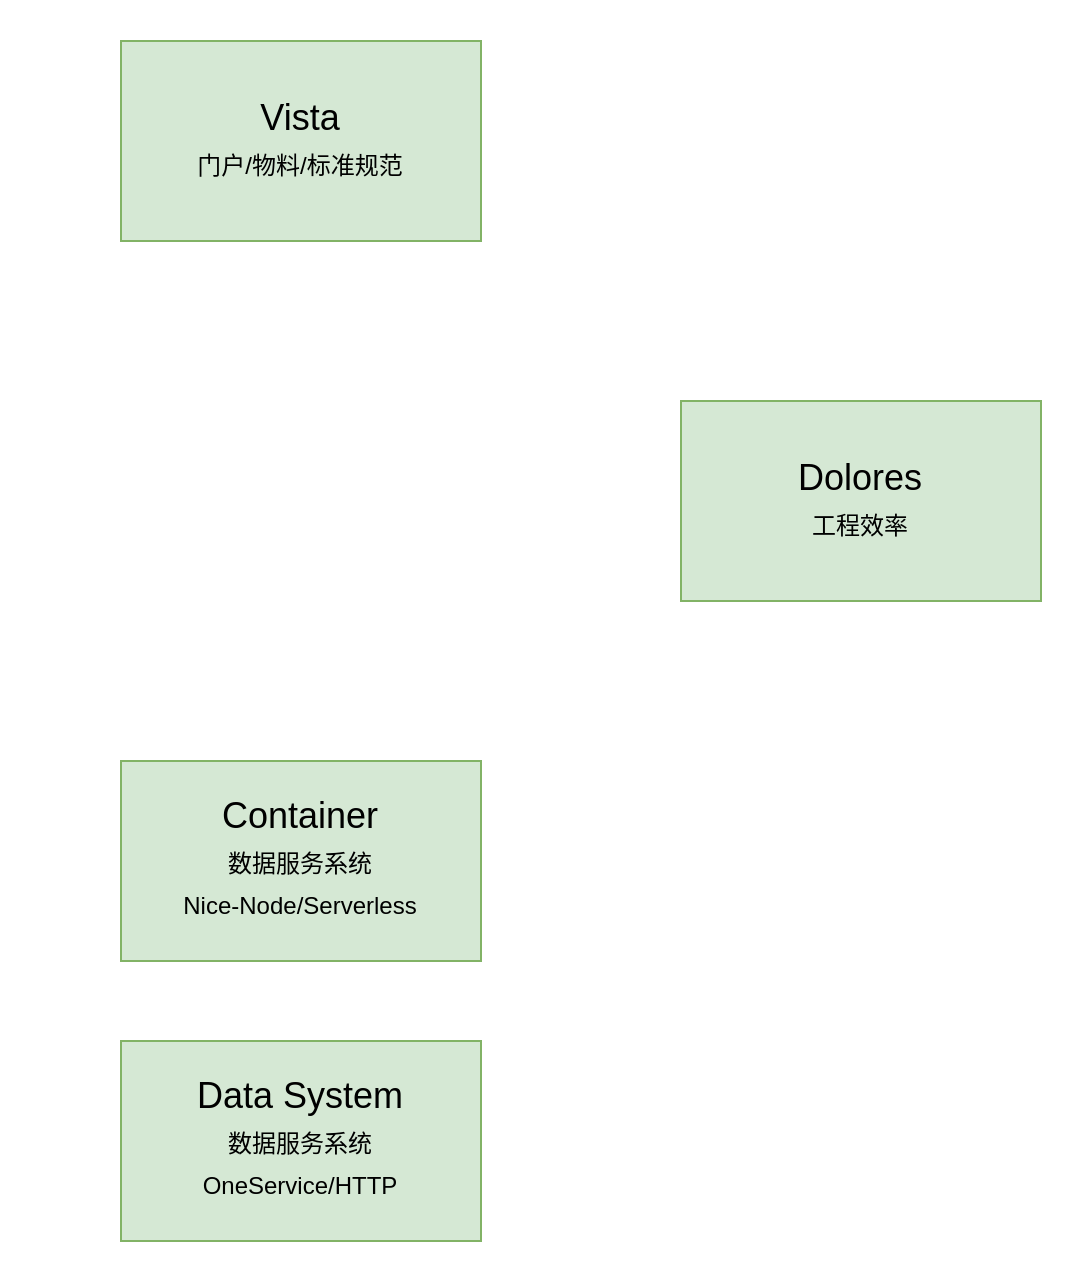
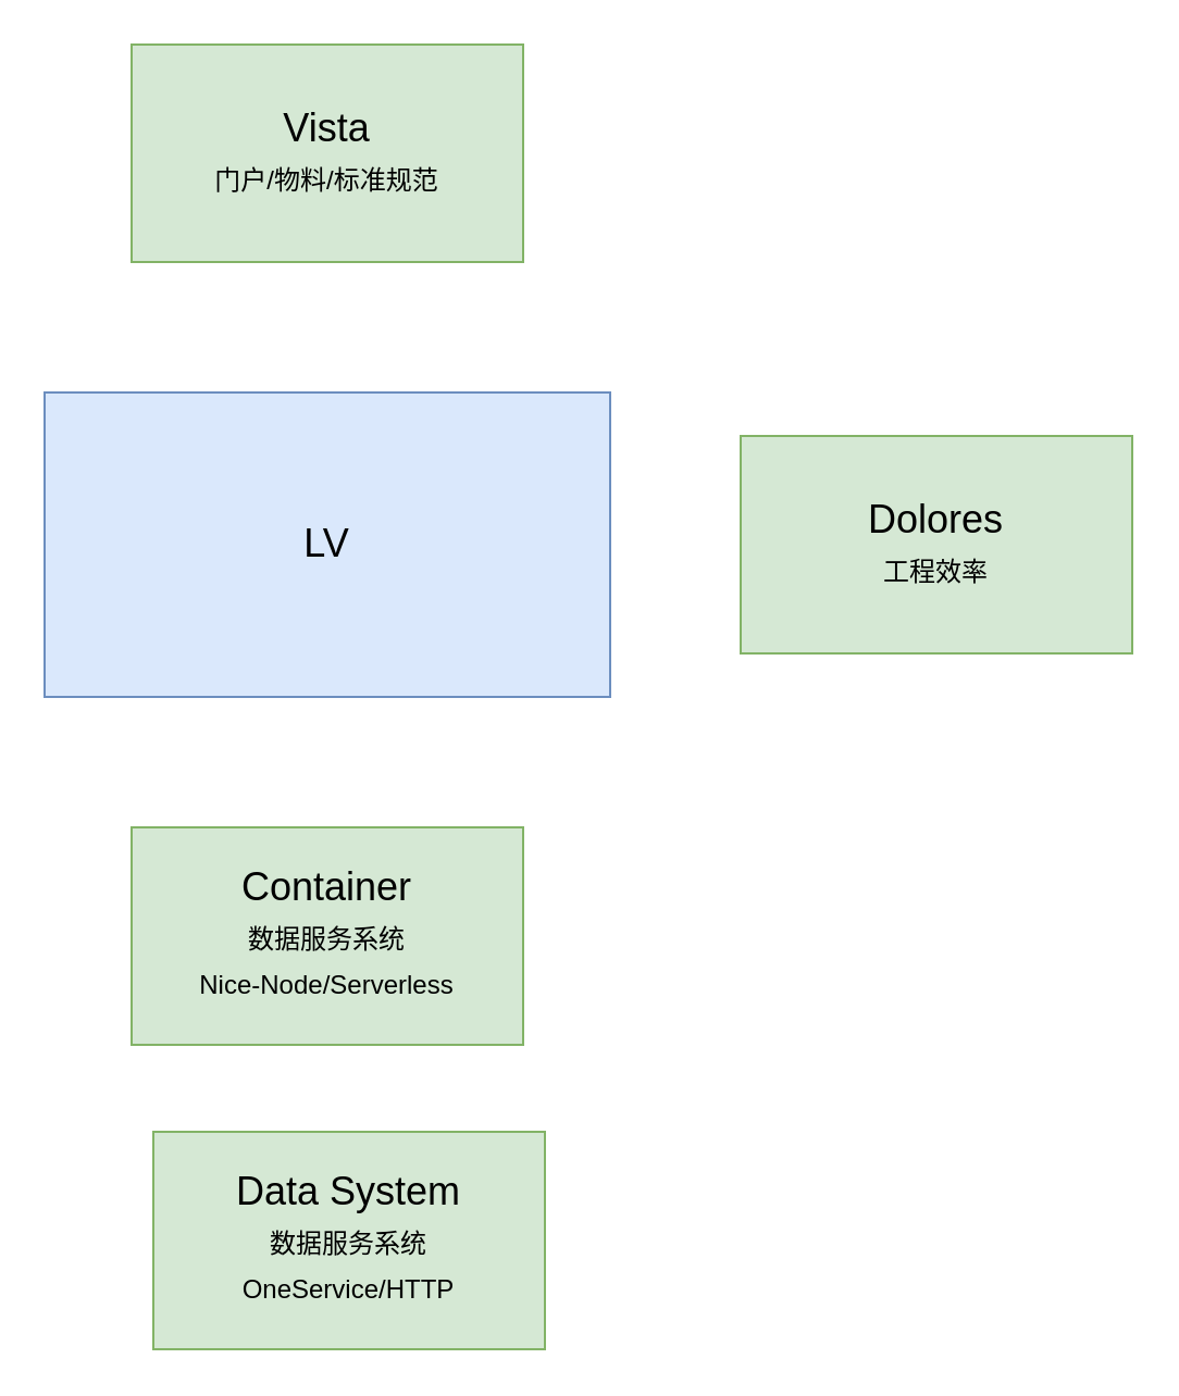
+ <mxCell id="2" value="LV" style="rounded=0;whiteSpace=wrap;html=1;fontSize=18;fillColor=#dae8fc;strokeColor=#6c8ebf;" vertex="1" parent="1"><mxGeometry x="20" y="180" width="260" height="140" as="geometry" /></mxCell>
- <mxCell id="5" value="Data System&lt;br&gt;&lt;font style=&quot;font-size: 12px&quot;&gt;数据服务系统&lt;br&gt;OneService/HTTP&lt;/font&gt;" style="rounded=0;whiteSpace=wrap;html=1;fontSize=18;fillColor=#d5e8d4;strokeColor=#82b366;" vertex="1" parent="1"><mxGeometry x="60" y="520" width="180" height="100" as="geometry" /></mxCell>
+ <mxCell id="5" value="Data System&lt;br&gt;&lt;font style=&quot;font-size: 12px&quot;&gt;数据服务系统&lt;br&gt;OneService/HTTP&lt;/font&gt;" style="rounded=0;whiteSpace=wrap;html=1;fontSize=18;fillColor=#d5e8d4;strokeColor=#82b366;" vertex="1" parent="1"><mxGeometry x="70" y="520" width="180" height="100" as="geometry" /></mxCell>
